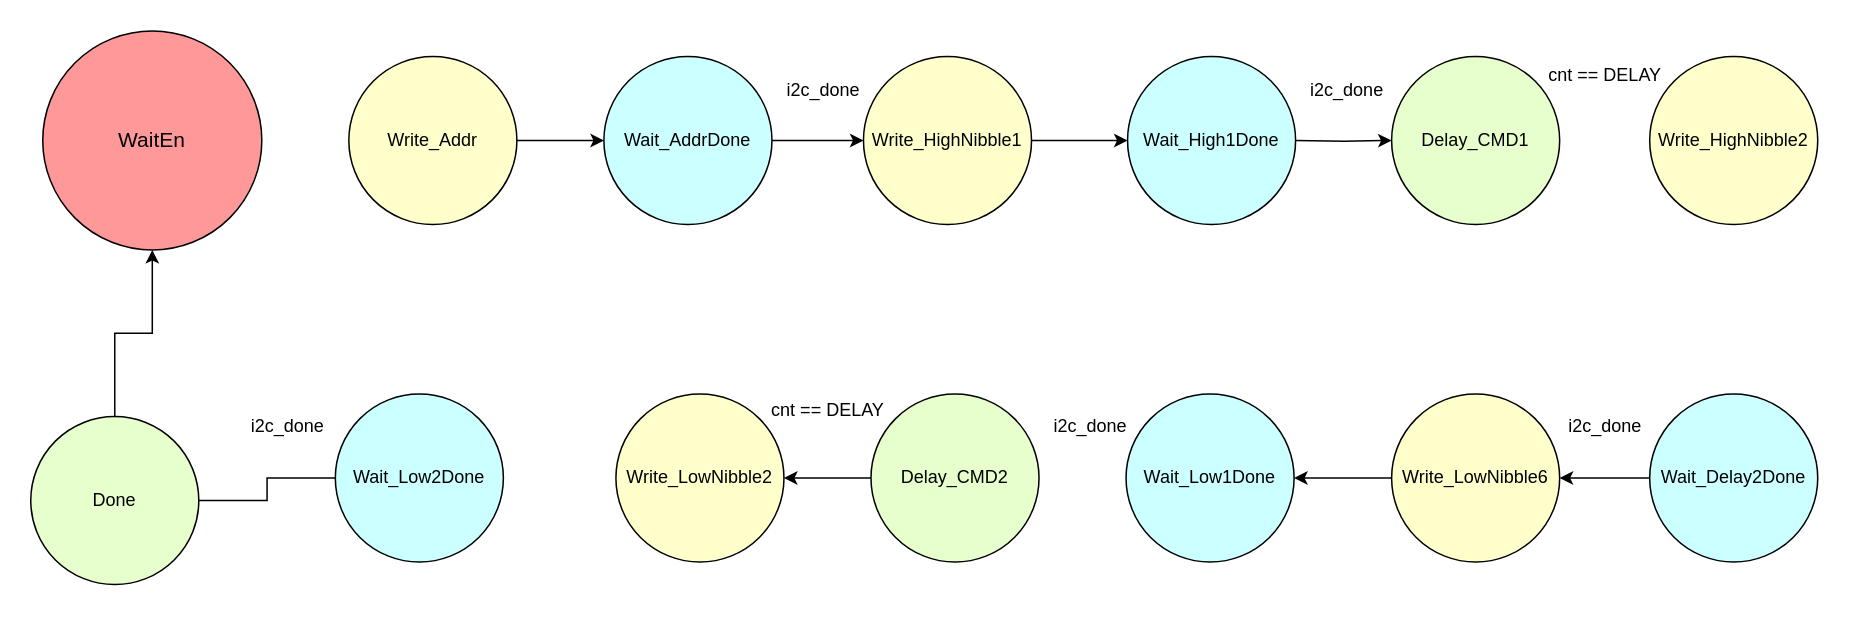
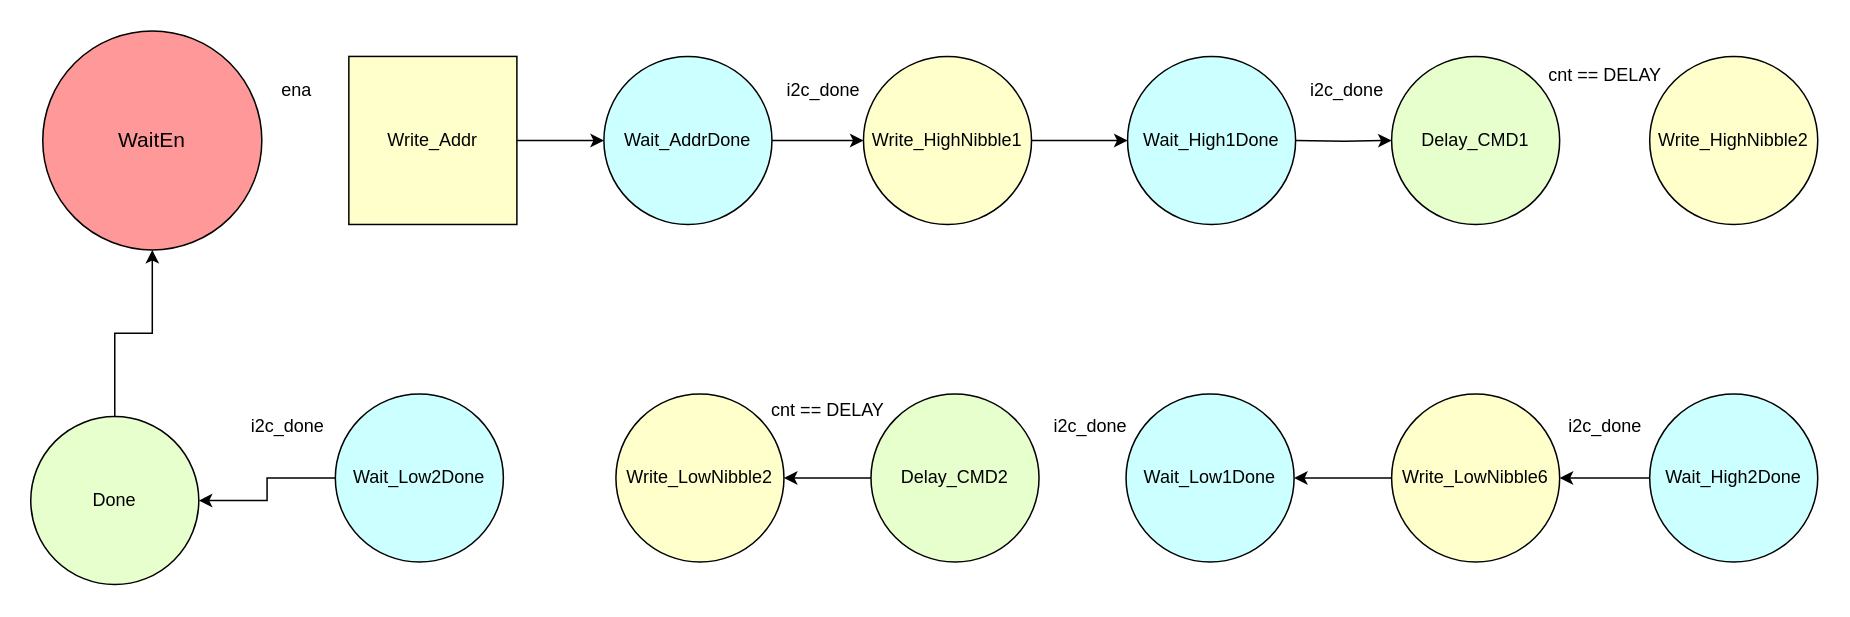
+ <mxCell id="3" value="ena" style="text;html=1;align=center;verticalAlign=middle;resizable=0;points=[];autosize=1;strokeColor=none;fillColor=none;" parent="1" vertex="1"><mxGeometry x="178" y="47" width="38" height="26" as="geometry" /></mxCell>
- <mxCell id="5" value="Write_Addr" style="ellipse;whiteSpace=wrap;html=1;aspect=fixed;fillColor=light-dark(#FFFFCC,var(--ge-dark-color, #121212));" vertex="1" parent="1"><mxGeometry x="232" y="37" width="112" height="112" as="geometry" /></mxCell>
+ <mxCell id="5" value="Write_Addr" style="whiteSpace=wrap;html=1;aspect=fixed;fillColor=light-dark(#FFFFCC,var(--ge-dark-color, #121212));rounded=0;" vertex="1" parent="1"><mxGeometry x="232" y="37" width="112" height="112" as="geometry" /></mxCell>
- <mxCell id="17" value="Wait_Delay2Done" style="ellipse;whiteSpace=wrap;html=1;aspect=fixed;fillColor=light-dark(#CCFFFF,var(--ge-dark-color, #121212));" vertex="1" parent="1"><mxGeometry x="1099" y="262" width="112" height="112" as="geometry" /></mxCell>
+ <mxCell id="17" value="Wait_High2Done" style="ellipse;whiteSpace=wrap;html=1;aspect=fixed;fillColor=light-dark(#CCFFFF,var(--ge-dark-color, #121212));" vertex="1" parent="1"><mxGeometry x="1099" y="262" width="112" height="112" as="geometry" /></mxCell>
- <mxCell id="27" style="edgeStyle=orthogonalEdgeStyle;rounded=0;orthogonalLoop=1;jettySize=auto;html=1;exitX=0;exitY=0.5;exitDx=0;exitDy=0;entryX=1;entryY=0.5;entryDx=0;entryDy=0;endArrow=none;" edge="1" parent="1" source="28" target="30"><mxGeometry relative="1" as="geometry" /></mxCell>
+ <mxCell id="27" style="edgeStyle=orthogonalEdgeStyle;rounded=0;orthogonalLoop=1;jettySize=auto;html=1;exitX=0;exitY=0.5;exitDx=0;exitDy=0;entryX=1;entryY=0.5;entryDx=0;entryDy=0;" edge="1" parent="1" source="28" target="30"><mxGeometry relative="1" as="geometry" /></mxCell>
